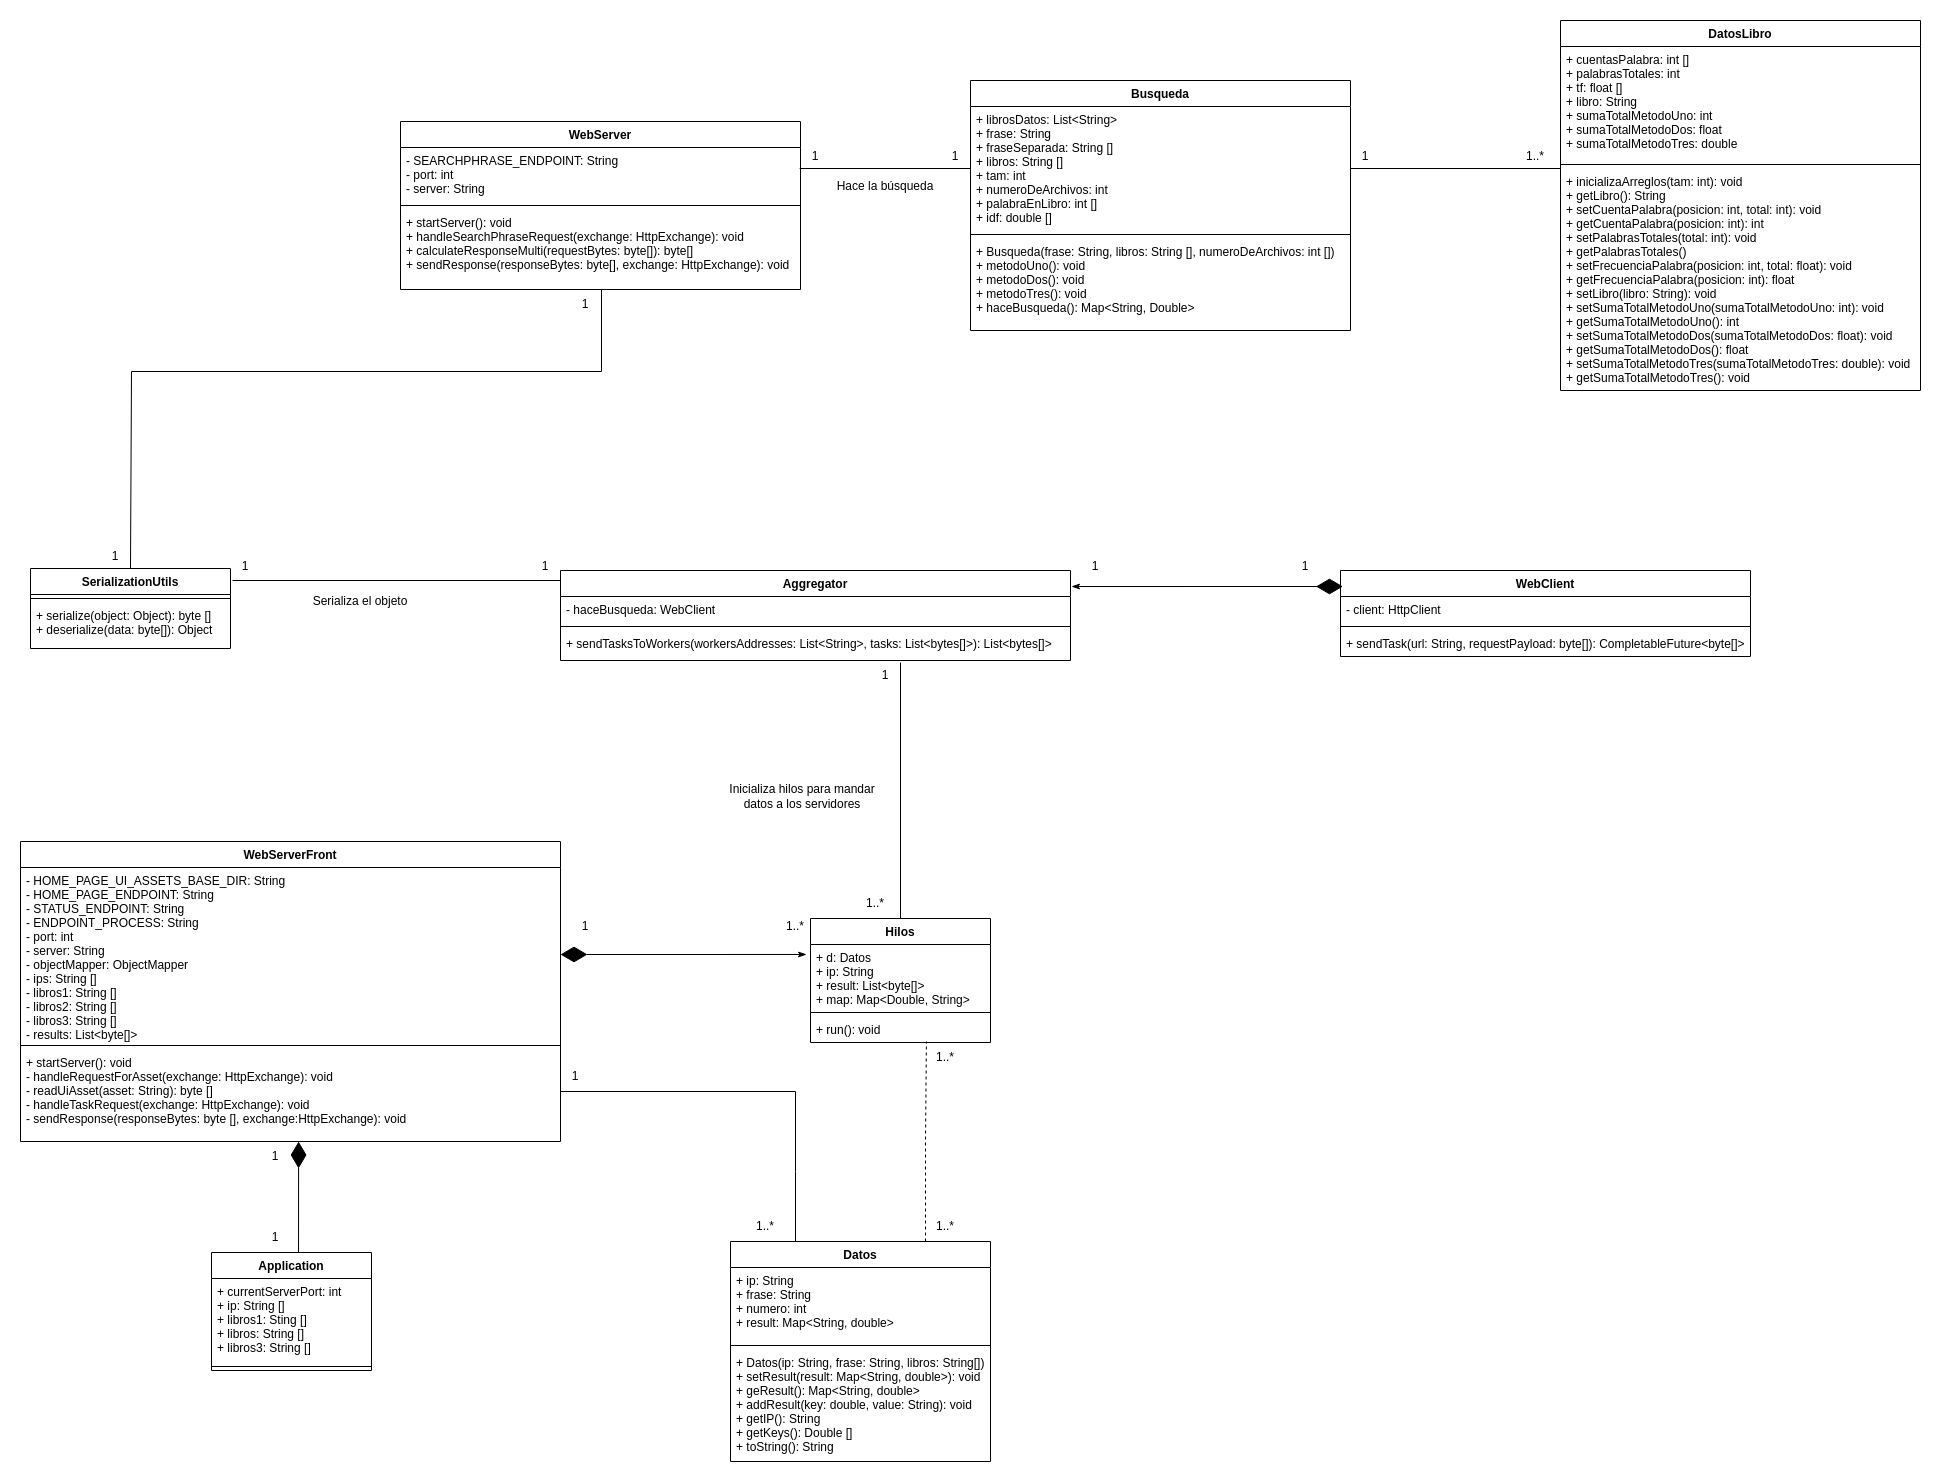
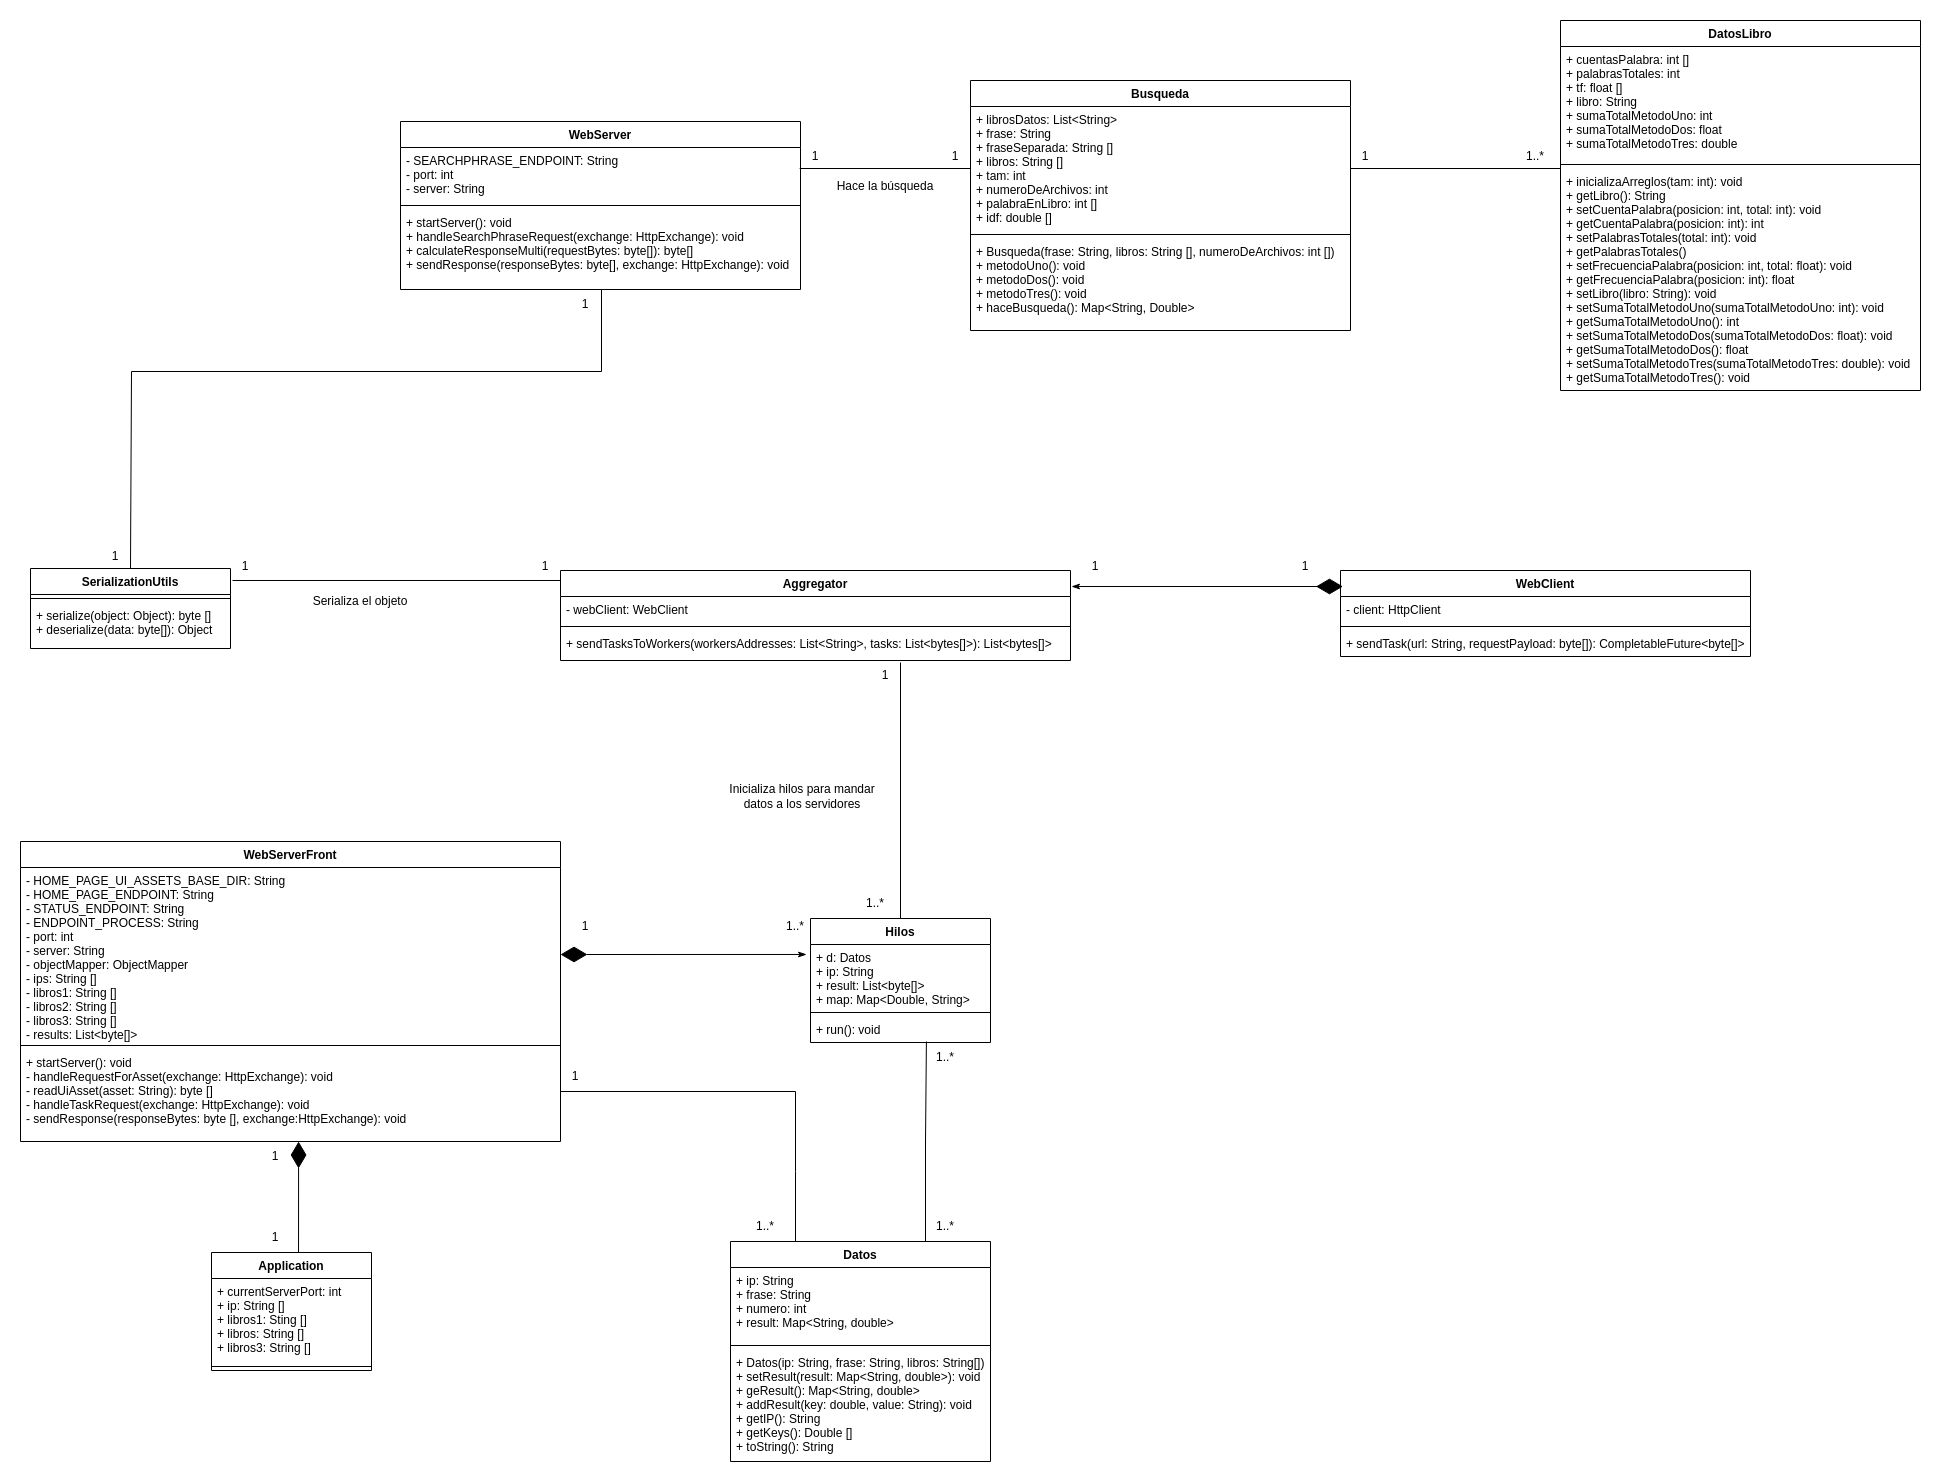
- <mxCell id="30" value="- haceBusqueda: WebClient" style="text;strokeColor=none;fillColor=none;align=left;verticalAlign=top;spacingLeft=4;spacingRight=4;overflow=hidden;rotatable=0;points=[[0,0.5],[1,0.5]];portConstraint=eastwest;" vertex="1" parent="29"><mxGeometry y="26" width="510" height="26" as="geometry" /></mxCell>
+ <mxCell id="30" value="- webClient: WebClient" style="text;strokeColor=none;fillColor=none;align=left;verticalAlign=top;spacingLeft=4;spacingRight=4;overflow=hidden;rotatable=0;points=[[0,0.5],[1,0.5]];portConstraint=eastwest;" vertex="1" parent="29"><mxGeometry y="26" width="510" height="26" as="geometry" /></mxCell>
- <mxCell id="20" style="edgeStyle=orthogonalEdgeStyle;rounded=0;orthogonalLoop=1;jettySize=auto;html=1;exitX=0.75;exitY=0;exitDx=0;exitDy=0;entryX=0.644;entryY=0.962;entryDx=0;entryDy=0;entryPerimeter=0;endArrow=none;endFill=0;dashed=1;" edge="1" parent="1" source="21" target="48"><mxGeometry relative="1" as="geometry" /></mxCell>
+ <mxCell id="20" style="edgeStyle=orthogonalEdgeStyle;rounded=0;orthogonalLoop=1;jettySize=auto;html=1;exitX=0.75;exitY=0;exitDx=0;exitDy=0;entryX=0.644;entryY=0.962;entryDx=0;entryDy=0;entryPerimeter=0;endArrow=none;endFill=0;" edge="1" parent="1" source="21" target="48"><mxGeometry relative="1" as="geometry" /></mxCell>
